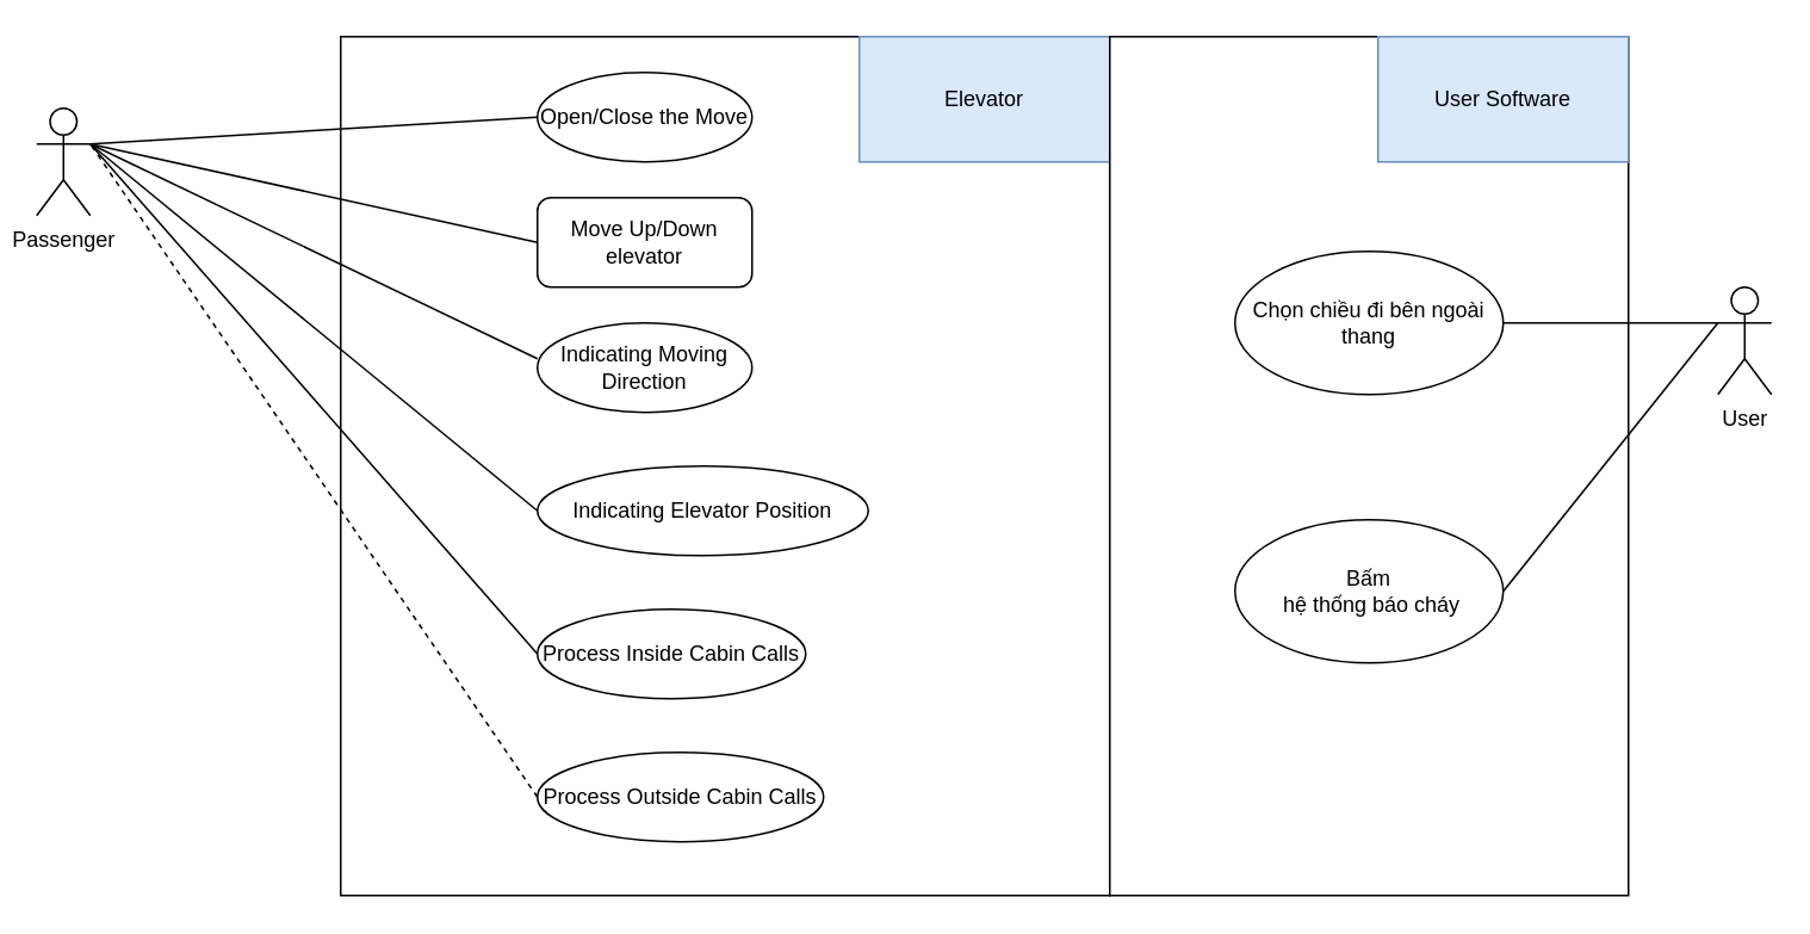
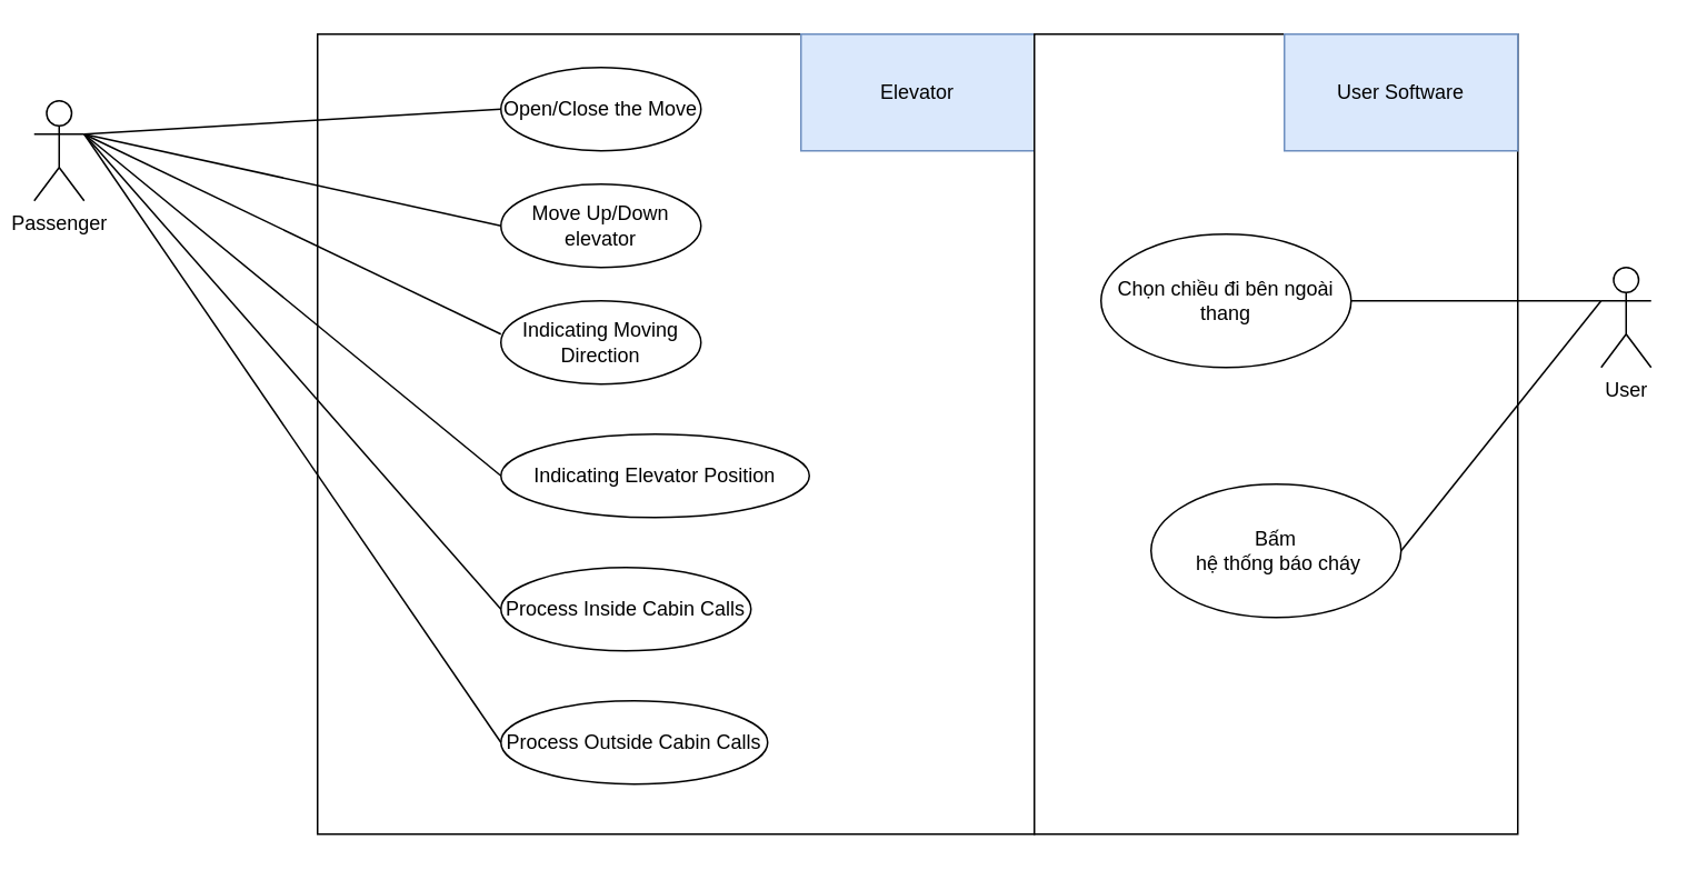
- <mxCell id="6" value="Move Up/Down elevator" style="whiteSpace=wrap;html=1;rounded=1;" parent="1" vertex="1"><mxGeometry x="300" y="110" width="120" height="50" as="geometry" /></mxCell>
+ <mxCell id="6" value="Move Up/Down elevator" style="ellipse;whiteSpace=wrap;html=1;" parent="1" vertex="1"><mxGeometry x="300" y="110" width="120" height="50" as="geometry" /></mxCell>
- <mxCell id="19" value="Chọn chiều đi bên ngoài thang" style="ellipse;whiteSpace=wrap;html=1;" parent="1" vertex="1"><mxGeometry x="690" y="140" width="150" height="80" as="geometry" /></mxCell>
+ <mxCell id="19" value="Chọn chiều đi bên ngoài thang" style="ellipse;whiteSpace=wrap;html=1;" parent="1" vertex="1"><mxGeometry x="660" y="140" width="150" height="80" as="geometry" /></mxCell>
- <mxCell id="17" value="" style="endArrow=none;html=1;rounded=0;entryX=1;entryY=0.333;entryDx=0;entryDy=0;entryPerimeter=0;exitX=0;exitY=0.5;exitDx=0;exitDy=0;dashed=1;" parent="1" source="15" target="3" edge="1"><mxGeometry width="50" height="50" relative="1" as="geometry"><mxPoint x="340" y="330" as="sourcePoint" /><mxPoint x="390" y="280" as="targetPoint" /></mxGeometry></mxCell>
+ <mxCell id="17" value="" style="endArrow=none;html=1;rounded=0;entryX=1;entryY=0.333;entryDx=0;entryDy=0;entryPerimeter=0;exitX=0;exitY=0.5;exitDx=0;exitDy=0;" parent="1" source="15" target="3" edge="1"><mxGeometry width="50" height="50" relative="1" as="geometry"><mxPoint x="340" y="330" as="sourcePoint" /><mxPoint x="390" y="280" as="targetPoint" /></mxGeometry></mxCell>
